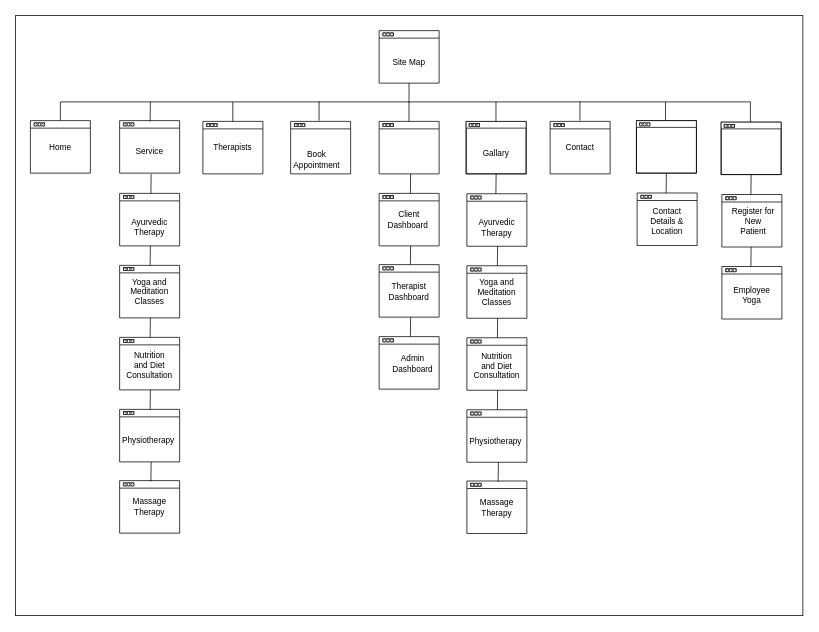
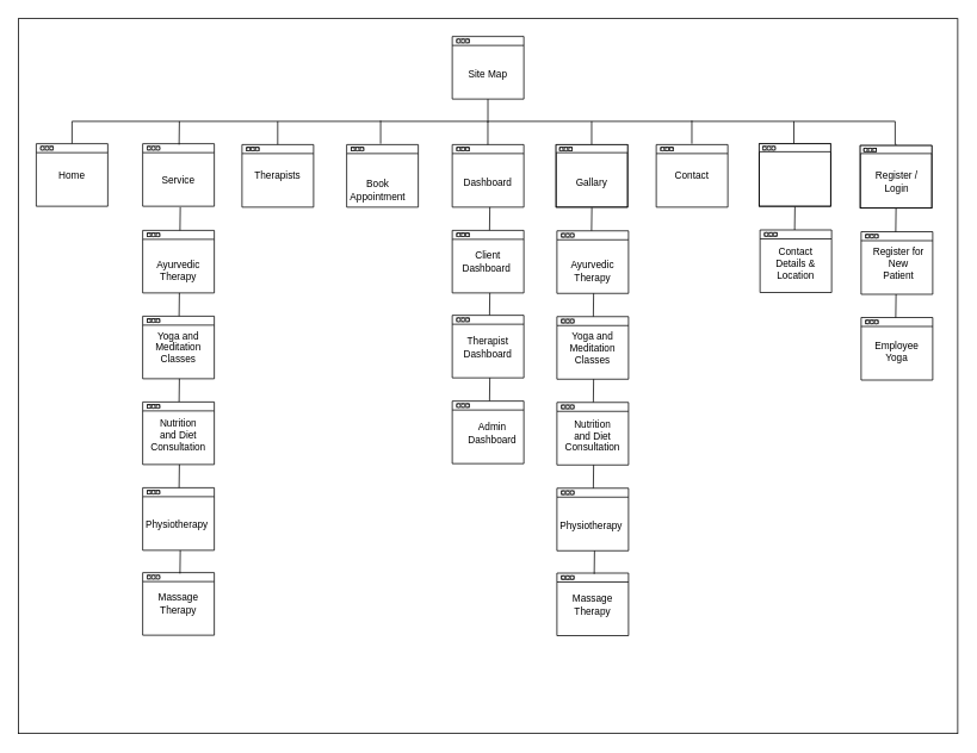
+ <mxCell id="11" value="Dashboard" style="text;html=1;align=center;verticalAlign=middle;whiteSpace=wrap;rounded=0;fontSize=11;strokeColor=none;fontColor=light-dark(#000000,#000000);" vertex="1" parent="10"><mxGeometry x="10" y="27" width="60" height="30" as="geometry" /></mxCell>
+ <mxCell id="158" value="Register / Login" style="text;html=1;align=center;verticalAlign=middle;whiteSpace=wrap;rounded=0;fontSize=11;strokeColor=none;fontColor=light-dark(#000000,#000000);" vertex="1" parent="157"><mxGeometry x="11" y="26" width="60" height="30" as="geometry" /></mxCell>
